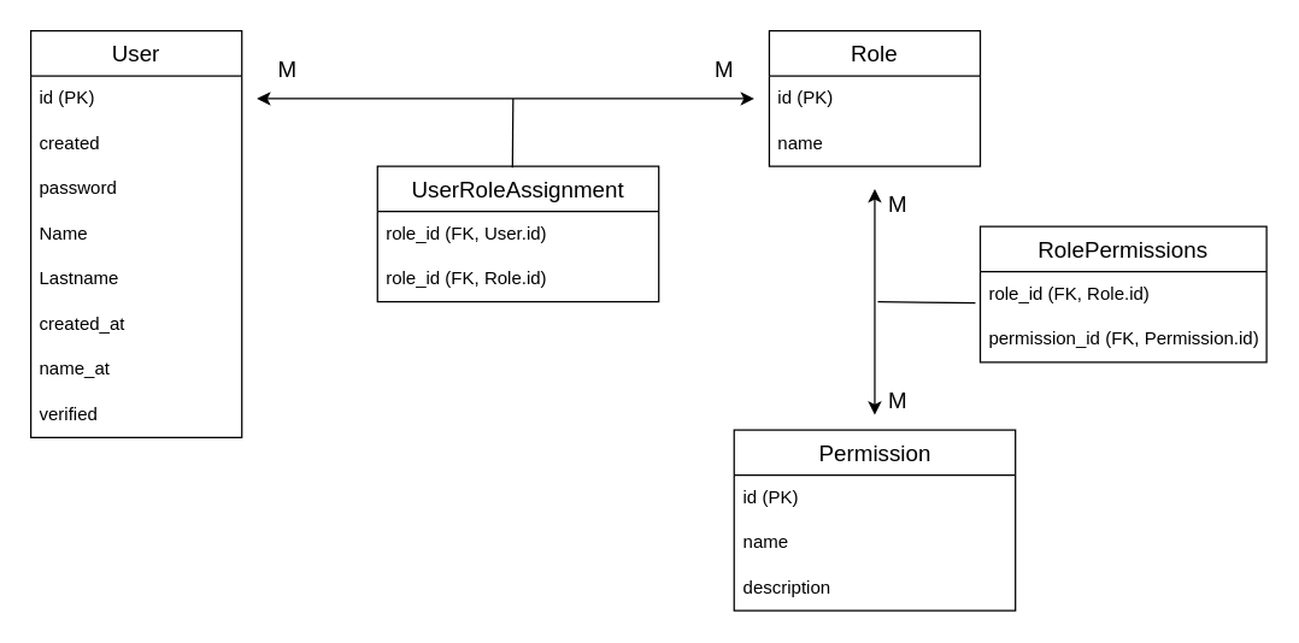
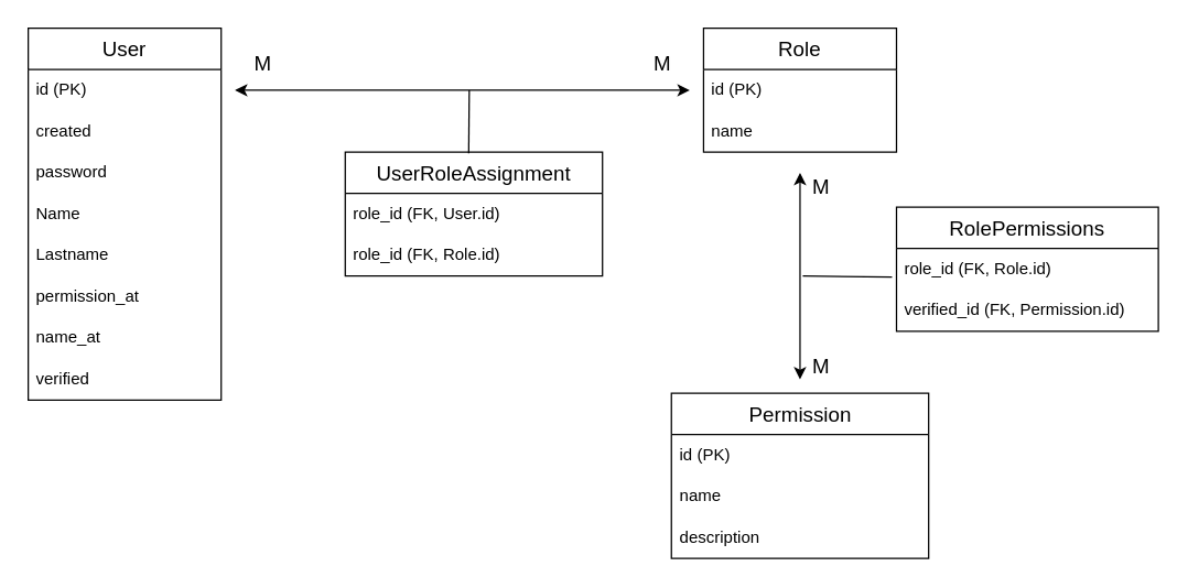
- <mxCell id="8" value="created_at" style="text;strokeColor=none;fillColor=none;align=left;verticalAlign=middle;spacingLeft=4;spacingRight=4;overflow=hidden;points=[[0,0.5],[1,0.5]];portConstraint=eastwest;rotatable=0;whiteSpace=wrap;html=1;" vertex="1" parent="2"><mxGeometry y="180" width="140" height="30" as="geometry" /></mxCell>
+ <mxCell id="8" value="permission_at" style="text;strokeColor=none;fillColor=none;align=left;verticalAlign=middle;spacingLeft=4;spacingRight=4;overflow=hidden;points=[[0,0.5],[1,0.5]];portConstraint=eastwest;rotatable=0;whiteSpace=wrap;html=1;" vertex="1" parent="2"><mxGeometry y="180" width="140" height="30" as="geometry" /></mxCell>
- <mxCell id="30" value="permission_id (FK, Permission.id)" style="text;strokeColor=none;fillColor=none;align=left;verticalAlign=middle;spacingLeft=4;spacingRight=4;overflow=hidden;points=[[0,0.5],[1,0.5]];portConstraint=eastwest;rotatable=0;whiteSpace=wrap;html=1;" vertex="1" parent="28"><mxGeometry y="60" width="190" height="30" as="geometry" /></mxCell>
+ <mxCell id="30" value="verified_id (FK, Permission.id)" style="text;strokeColor=none;fillColor=none;align=left;verticalAlign=middle;spacingLeft=4;spacingRight=4;overflow=hidden;points=[[0,0.5],[1,0.5]];portConstraint=eastwest;rotatable=0;whiteSpace=wrap;html=1;" vertex="1" parent="28"><mxGeometry y="60" width="190" height="30" as="geometry" /></mxCell>
